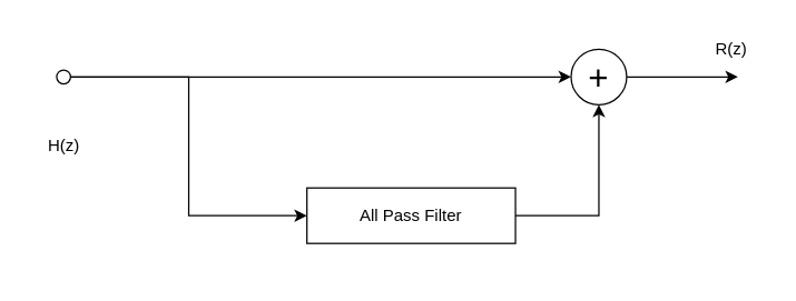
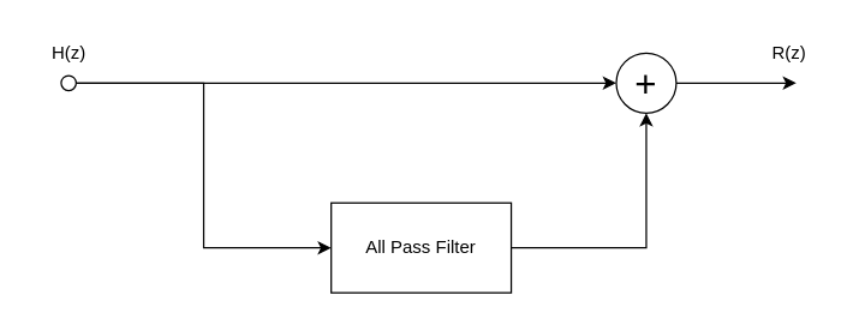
- <mxCell id="9" value="H(z)" style="text;html=1;align=center;verticalAlign=middle;resizable=0;points=[];autosize=1;strokeColor=none;fillColor=none;dashed=1;" vertex="1" parent="1"><mxGeometry x="20" y="90" width="50" height="30" as="geometry" /></mxCell>
+ <mxCell id="9" value="H(z)" style="text;html=1;align=center;verticalAlign=middle;resizable=0;points=[];autosize=1;strokeColor=none;fillColor=none;dashed=1;" vertex="1" parent="1"><mxGeometry x="20" y="20" width="50" height="30" as="geometry" /></mxCell>
- <mxCell id="3" value="All Pass Filter" style="rounded=0;whiteSpace=wrap;html=1;" vertex="1" parent="1"><mxGeometry x="220" y="135" width="150" height="40" as="geometry" /></mxCell>
+ <mxCell id="3" value="All Pass Filter" style="rounded=0;whiteSpace=wrap;html=1;" vertex="1" parent="1"><mxGeometry x="220" y="135" width="120" height="60" as="geometry" /></mxCell>
